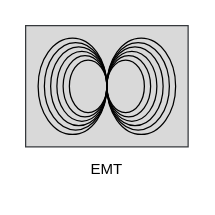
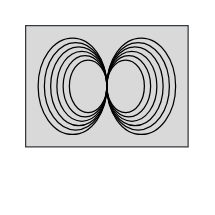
- <mxCell id="23" value="EMT" style="text;html=1;strokeColor=none;fillColor=none;align=center;verticalAlign=middle;whiteSpace=wrap;rounded=0;" vertex="1" parent="2"><mxGeometry x="35" y="100" width="60" height="30" as="geometry" /></mxCell>
